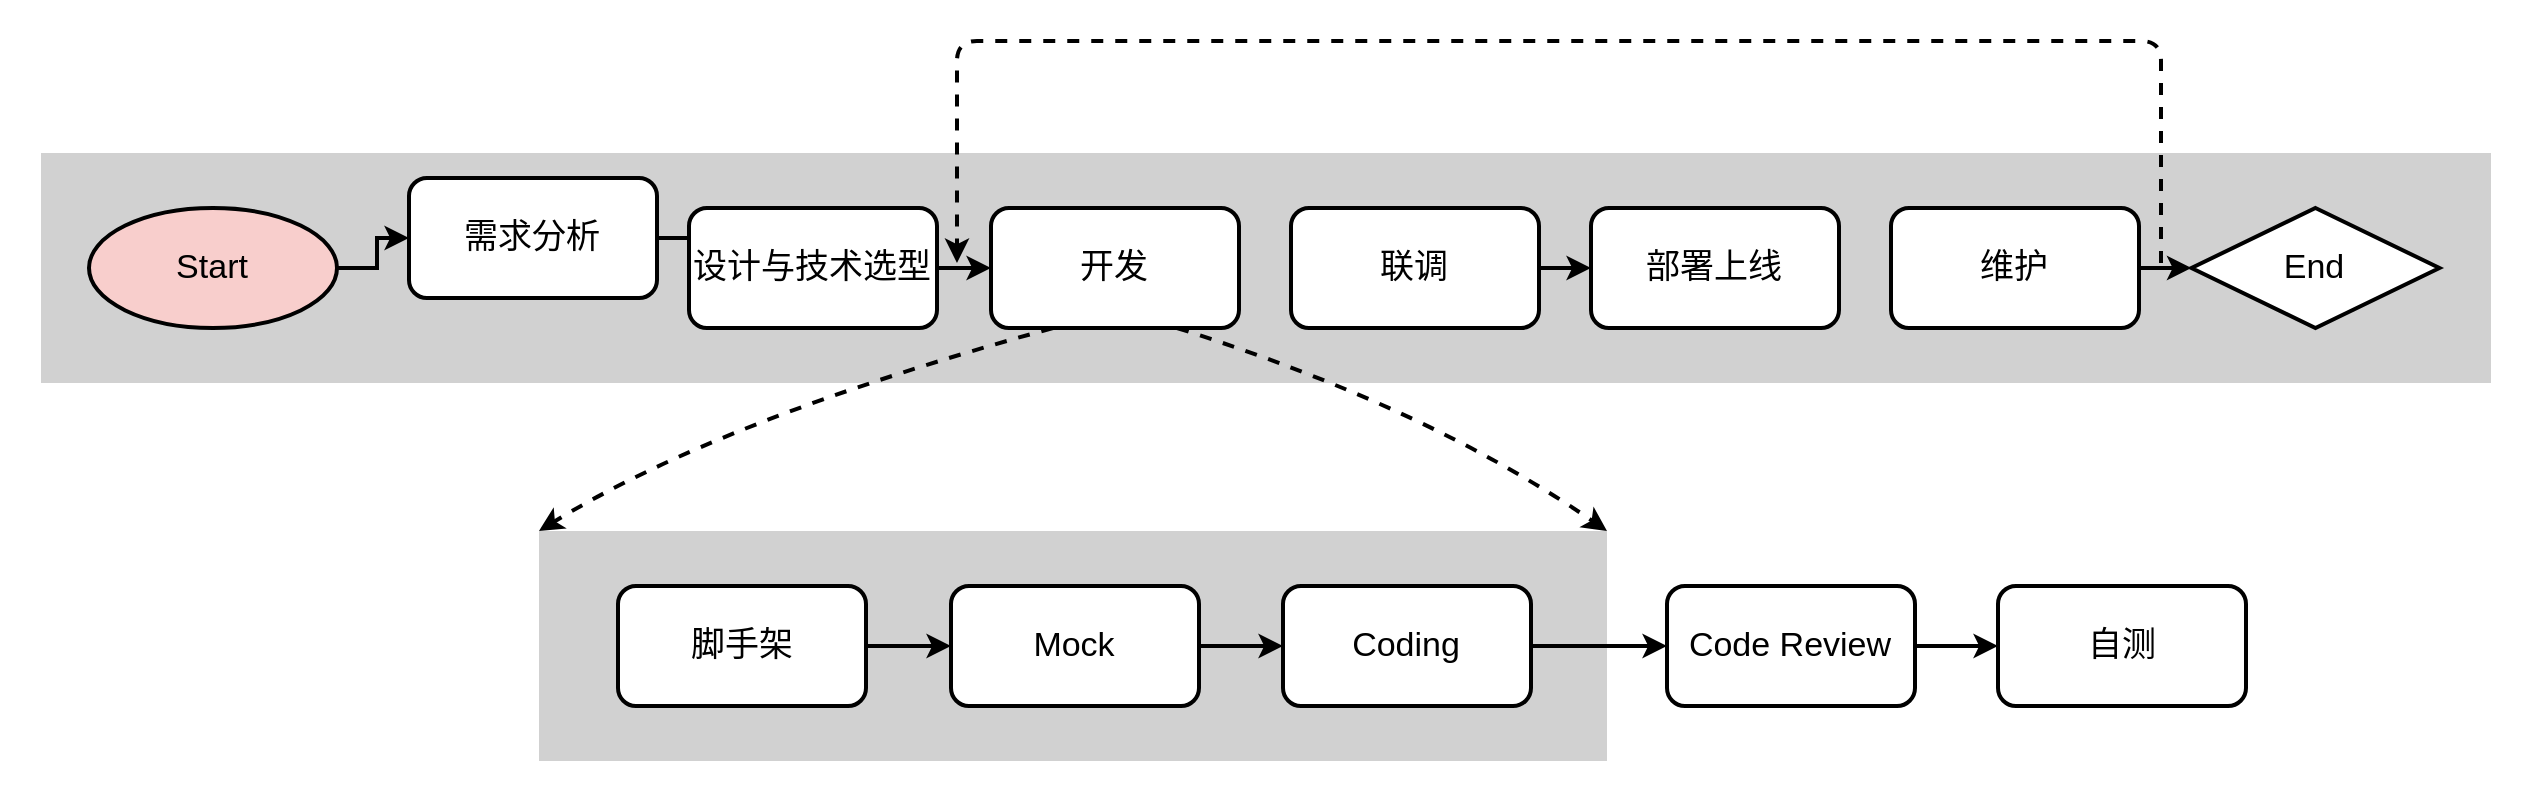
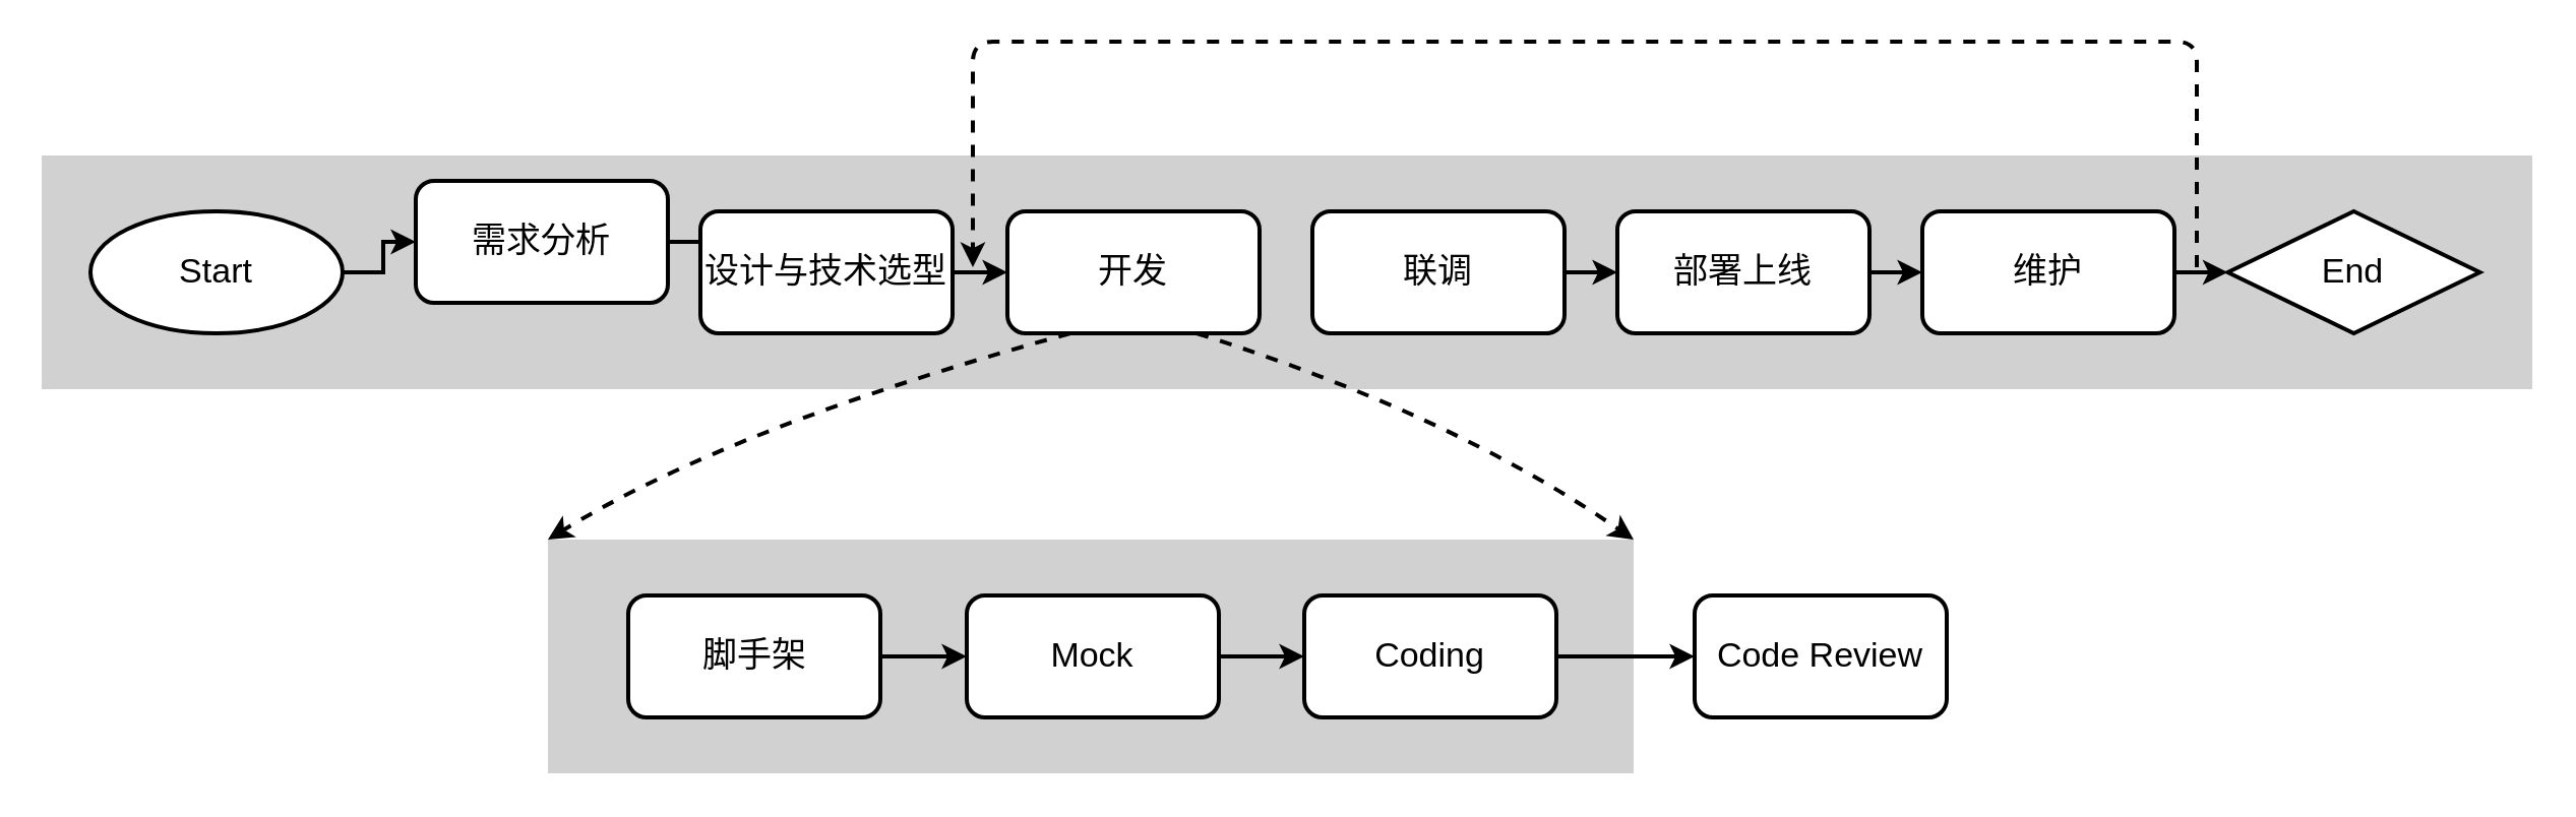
- <mxCell id="15" value="Start" style="ellipse;whiteSpace=wrap;html=1;strokeWidth=2;fontSize=17;fillColor=#f8cecc;" parent="1" vertex="1"><mxGeometry x="44" y="103.5" width="124" height="60" as="geometry" /></mxCell>
+ <mxCell id="15" value="Start" style="ellipse;whiteSpace=wrap;html=1;strokeWidth=2;fontSize=17;" parent="1" vertex="1"><mxGeometry x="44" y="103.5" width="124" height="60" as="geometry" /></mxCell>
+ <mxCell id="8" style="edgeStyle=orthogonalEdgeStyle;rounded=0;orthogonalLoop=1;jettySize=auto;html=1;entryX=0;entryY=0.5;entryDx=0;entryDy=0;strokeWidth=2;fontSize=17;" parent="1" source="9" target="13" edge="1"><mxGeometry relative="1" as="geometry" /></mxCell>
- <mxCell id="27" style="edgeStyle=orthogonalEdgeStyle;rounded=0;orthogonalLoop=1;jettySize=auto;html=1;entryX=0;entryY=0.5;entryDx=0;entryDy=0;strokeWidth=2;fontSize=17;" parent="21" source="24" target="26" edge="1"><mxGeometry relative="1" as="geometry" /></mxCell>
- <mxCell id="26" value="自测" style="rounded=1;whiteSpace=wrap;html=1;strokeWidth=2;fontSize=17;" parent="21" vertex="1"><mxGeometry x="690" width="124" height="60" as="geometry" /></mxCell>
